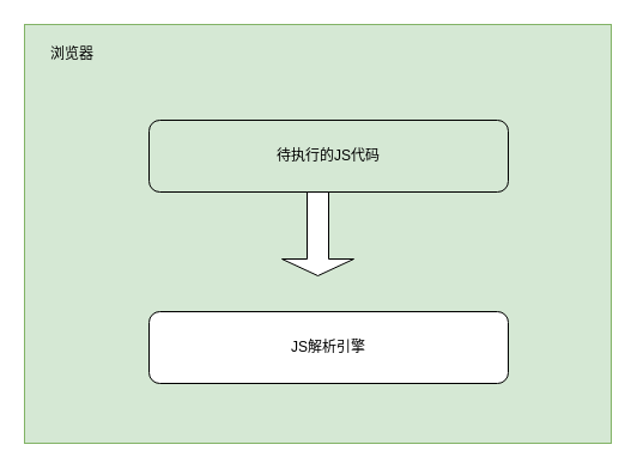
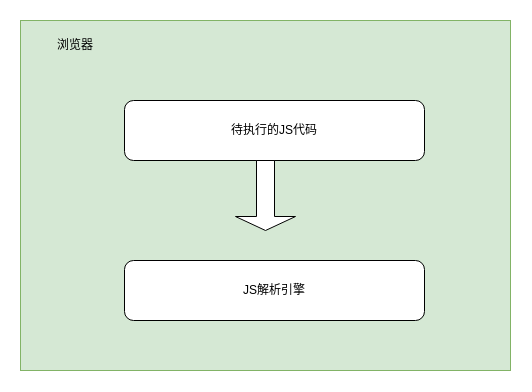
- <mxCell id="6" value="浏览器" style="text;html=1;strokeColor=none;fillColor=none;align=center;verticalAlign=middle;whiteSpace=wrap;rounded=0;" vertex="1" parent="1"><mxGeometry x="30" y="30" width="60" height="30" as="geometry" /></mxCell>
+ <mxCell id="6" value="浏览器" style="text;html=1;strokeColor=none;fillColor=none;align=center;verticalAlign=middle;whiteSpace=wrap;rounded=0;" vertex="1" parent="1"><mxGeometry x="45" y="30" width="60" height="30" as="geometry" /></mxCell>
- <mxCell id="3" value="待执行的JS代码" style="rounded=1;whiteSpace=wrap;html=1;fillColor=#d5e8d4;" vertex="1" parent="1"><mxGeometry x="124" y="100" width="300" height="60" as="geometry" /></mxCell>
+ <mxCell id="3" value="待执行的JS代码" style="rounded=1;whiteSpace=wrap;html=1;" vertex="1" parent="1"><mxGeometry x="124" y="100" width="300" height="60" as="geometry" /></mxCell>
